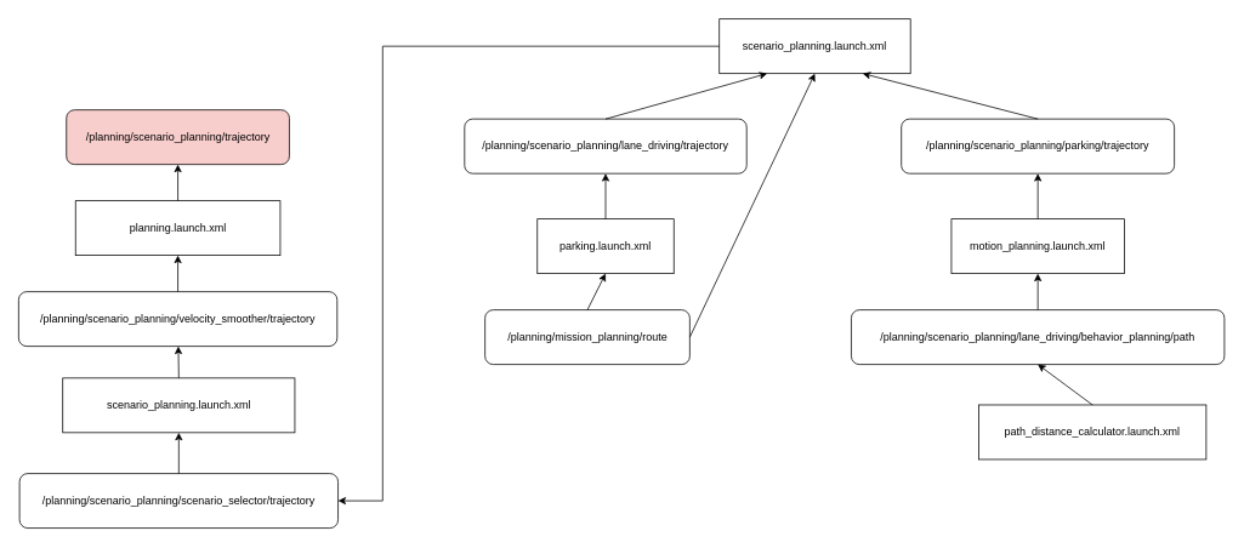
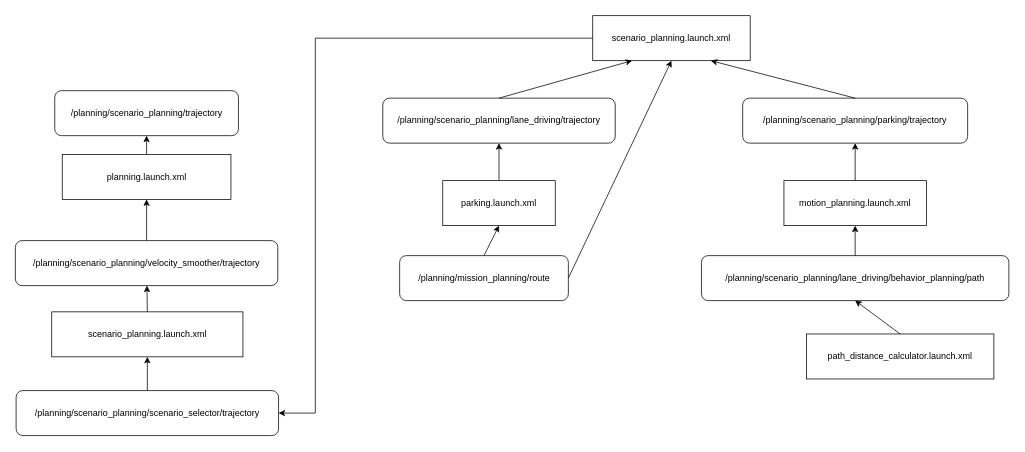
- <mxCell id="2" value="/planning/scenario_planning/trajectory" style="rounded=1;whiteSpace=wrap;html=1;fillColor=#f8cecc;" vertex="1" parent="1"><mxGeometry x="72.5" y="120" width="245" height="60" as="geometry" /></mxCell>
+ <mxCell id="2" value="/planning/scenario_planning/trajectory" style="rounded=1;whiteSpace=wrap;html=1;" vertex="1" parent="1"><mxGeometry x="72.5" y="120" width="245" height="60" as="geometry" /></mxCell>
- <mxCell id="4" value="planning.launch.xml" style="rounded=0;whiteSpace=wrap;html=1;" vertex="1" parent="1"><mxGeometry x="82.5" y="220" width="225" height="60" as="geometry" /></mxCell>
+ <mxCell id="4" value="planning.launch.xml" style="rounded=0;whiteSpace=wrap;html=1;" vertex="1" parent="1"><mxGeometry x="82.5" y="205" width="225" height="60" as="geometry" /></mxCell>
